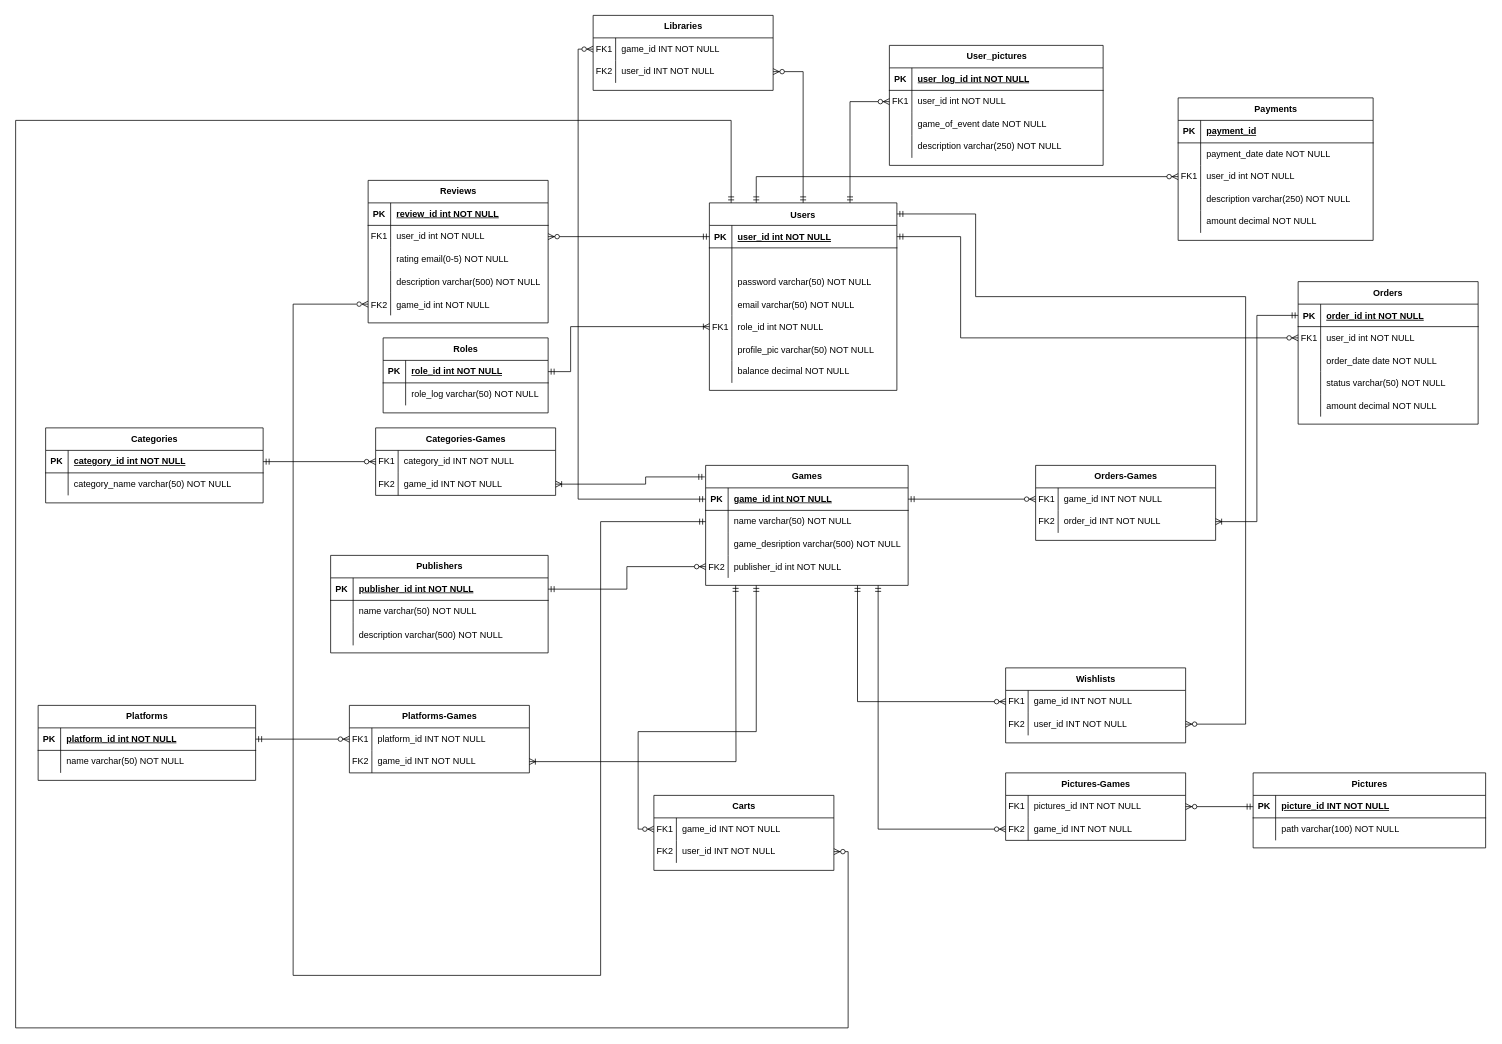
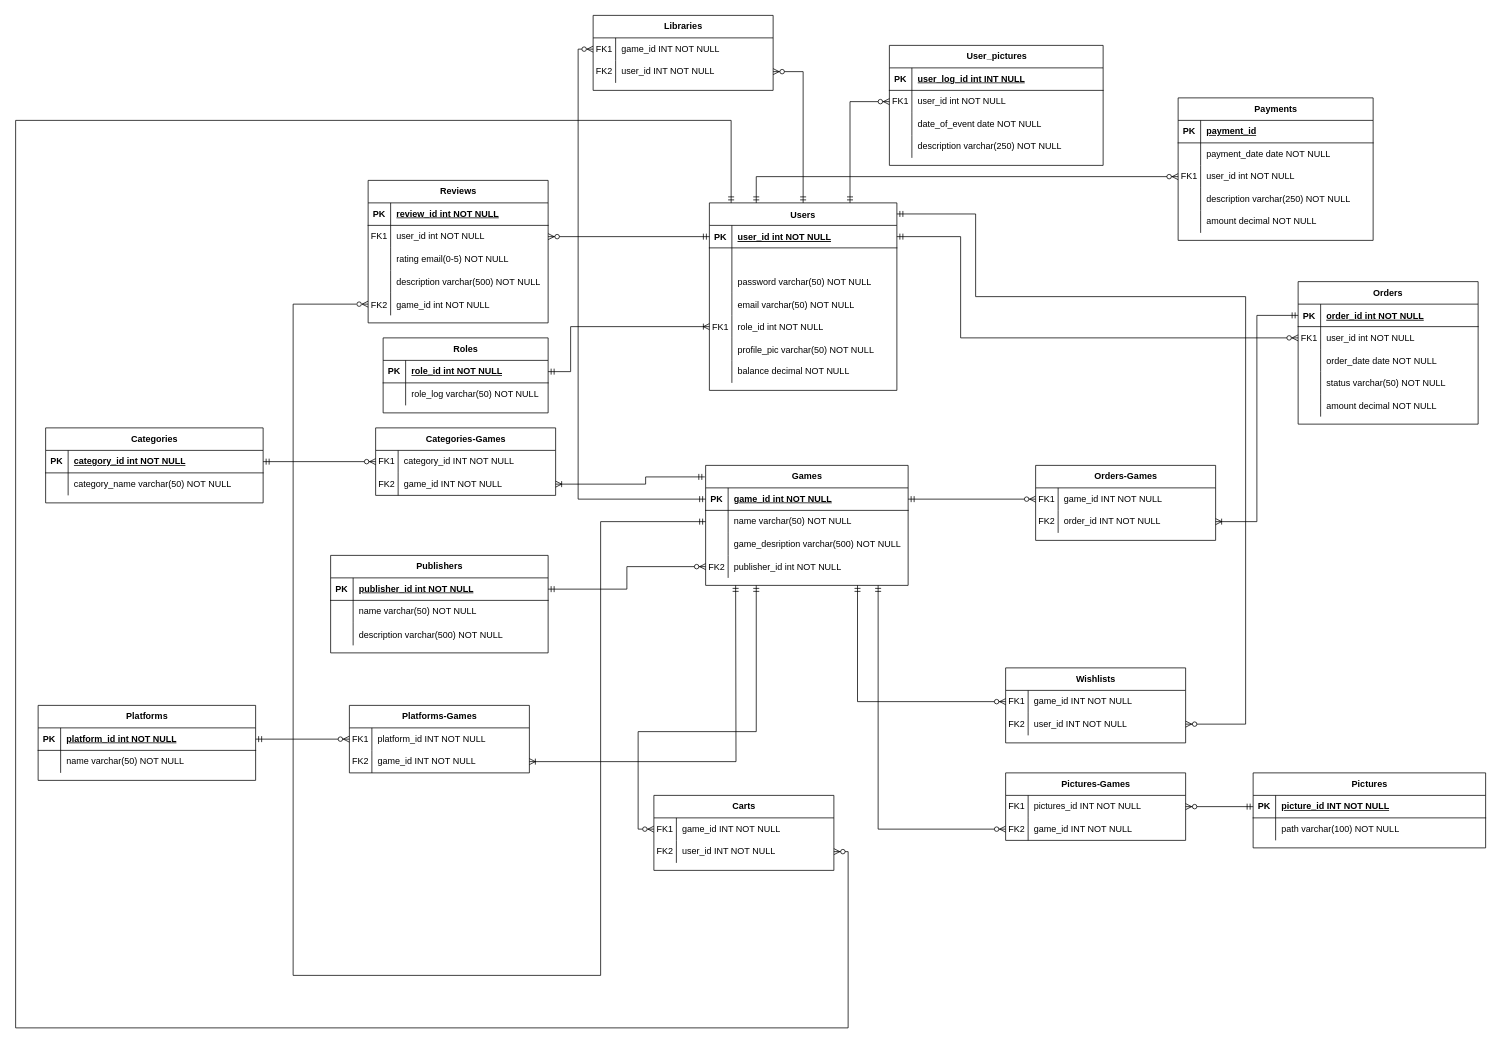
- <mxCell id="102" value="user_log_id int NOT NULL" style="shape=partialRectangle;connectable=0;fillColor=none;top=0;left=0;bottom=0;right=0;align=left;spacingLeft=6;fontStyle=5;overflow=hidden;whiteSpace=wrap;html=1;" parent="100" vertex="1"><mxGeometry x="30" width="255" height="30" as="geometry"><mxRectangle width="255" height="30" as="alternateBounds" /></mxGeometry></mxCell>
+ <mxCell id="102" value="user_log_id int INT NULL" style="shape=partialRectangle;connectable=0;fillColor=none;top=0;left=0;bottom=0;right=0;align=left;spacingLeft=6;fontStyle=5;overflow=hidden;whiteSpace=wrap;html=1;" parent="100" vertex="1"><mxGeometry x="30" width="255" height="30" as="geometry"><mxRectangle width="255" height="30" as="alternateBounds" /></mxGeometry></mxCell>
- <mxCell id="108" value="game_of_event date NOT NULL" style="shape=partialRectangle;connectable=0;fillColor=none;top=0;left=0;bottom=0;right=0;align=left;spacingLeft=6;overflow=hidden;whiteSpace=wrap;html=1;" parent="106" vertex="1"><mxGeometry x="30" width="255" height="30" as="geometry"><mxRectangle width="255" height="30" as="alternateBounds" /></mxGeometry></mxCell>
+ <mxCell id="108" value="date_of_event date NOT NULL" style="shape=partialRectangle;connectable=0;fillColor=none;top=0;left=0;bottom=0;right=0;align=left;spacingLeft=6;overflow=hidden;whiteSpace=wrap;html=1;" parent="106" vertex="1"><mxGeometry x="30" width="255" height="30" as="geometry"><mxRectangle width="255" height="30" as="alternateBounds" /></mxGeometry></mxCell>
